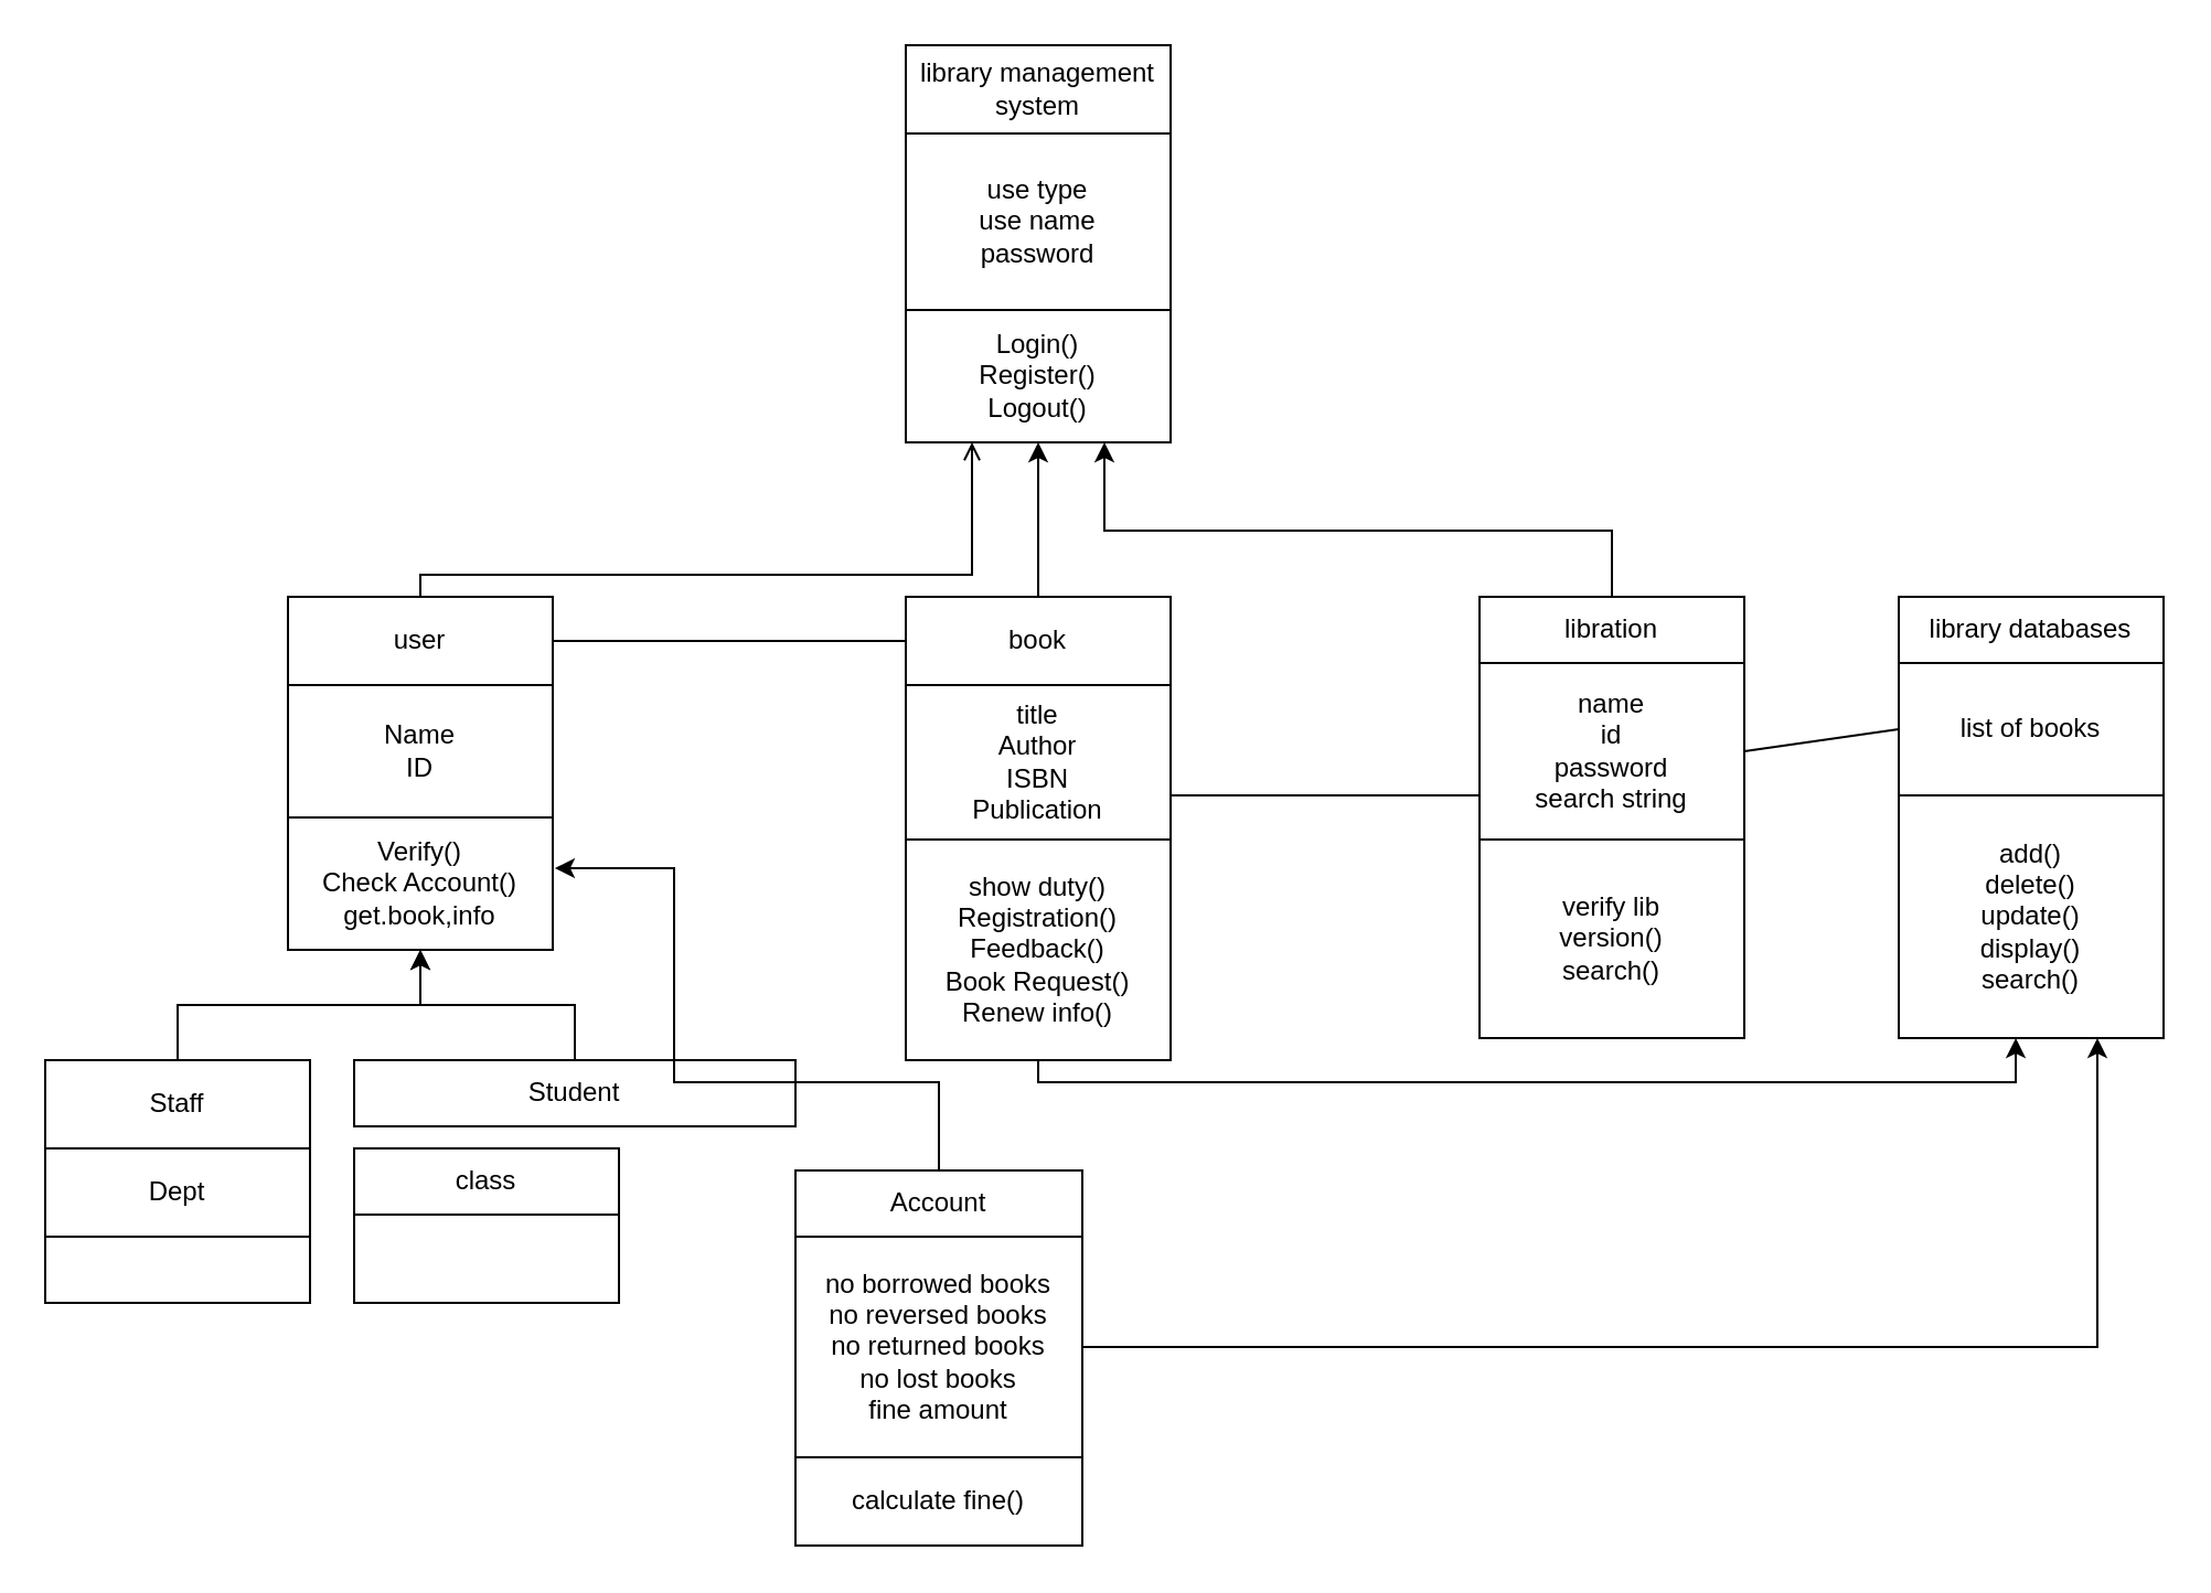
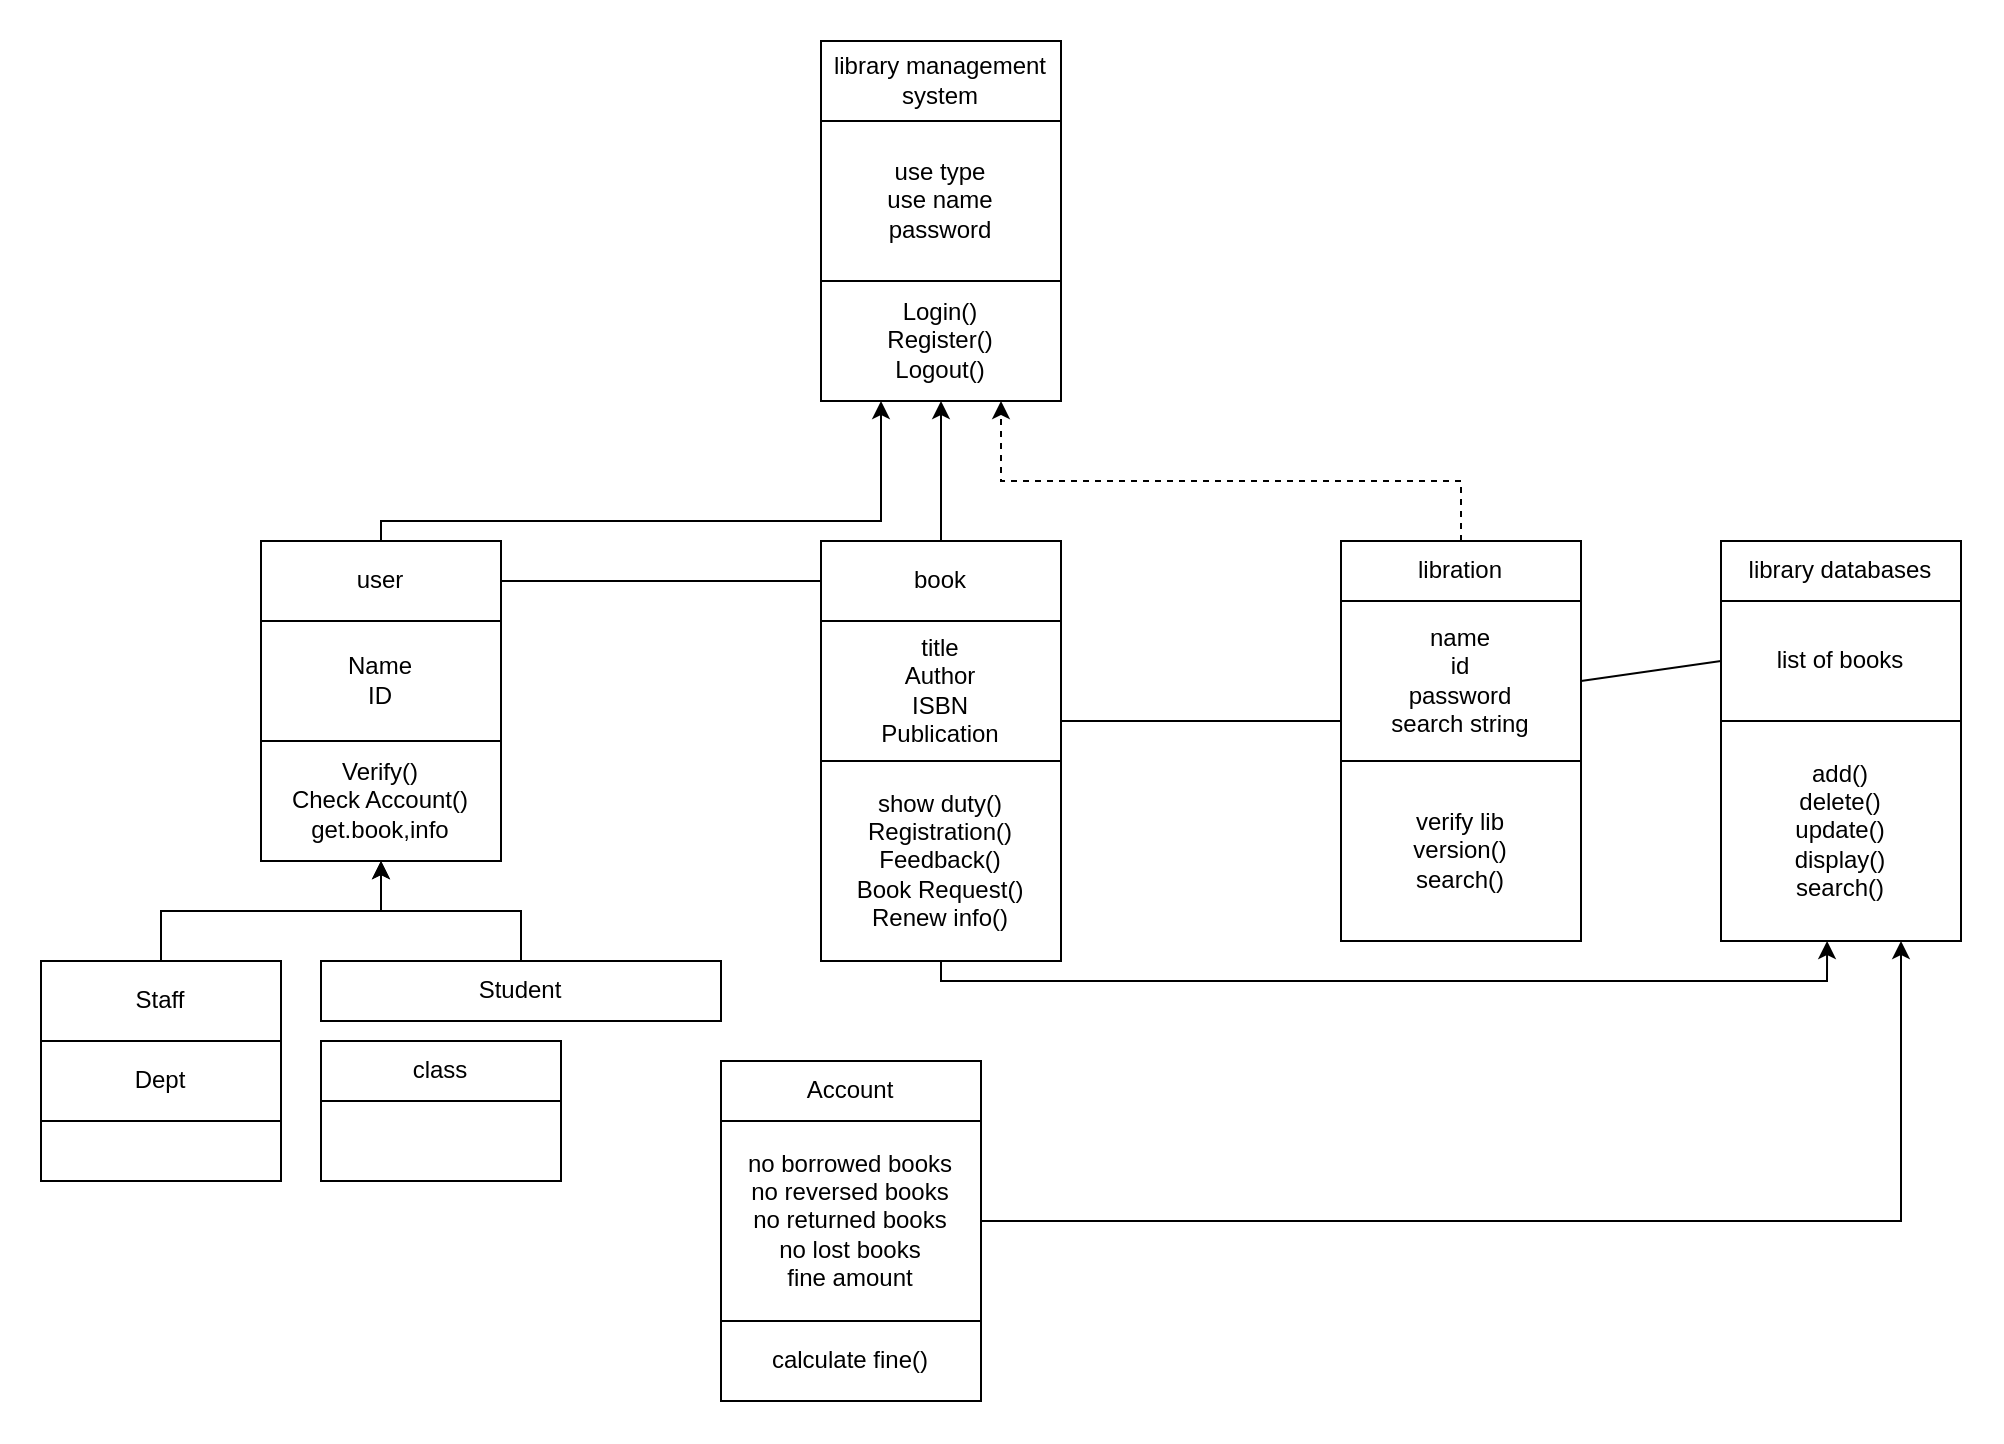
- <mxCell id="5" style="edgeStyle=orthogonalEdgeStyle;rounded=0;orthogonalLoop=1;jettySize=auto;html=1;entryX=0.25;entryY=1;entryDx=0;entryDy=0;endArrow=open;" edge="1" parent="1" source="6" target="4"><mxGeometry relative="1" as="geometry"><Array as="points"><mxPoint x="190" y="260" /><mxPoint x="440" y="260" /></Array></mxGeometry></mxCell>
+ <mxCell id="5" style="edgeStyle=orthogonalEdgeStyle;rounded=0;orthogonalLoop=1;jettySize=auto;html=1;entryX=0.25;entryY=1;entryDx=0;entryDy=0;" edge="1" parent="1" source="6" target="4"><mxGeometry relative="1" as="geometry"><Array as="points"><mxPoint x="190" y="260" /><mxPoint x="440" y="260" /></Array></mxGeometry></mxCell>
- <mxCell id="13" style="edgeStyle=orthogonalEdgeStyle;rounded=0;orthogonalLoop=1;jettySize=auto;html=1;entryX=0.75;entryY=1;entryDx=0;entryDy=0;" edge="1" parent="1" source="14" target="4"><mxGeometry relative="1" as="geometry"><Array as="points"><mxPoint x="730" y="240" /><mxPoint x="500" y="240" /></Array></mxGeometry></mxCell>
+ <mxCell id="13" style="edgeStyle=orthogonalEdgeStyle;rounded=0;orthogonalLoop=1;jettySize=auto;html=1;entryX=0.75;entryY=1;entryDx=0;entryDy=0;dashed=1;" edge="1" parent="1" source="14" target="4"><mxGeometry relative="1" as="geometry"><Array as="points"><mxPoint x="730" y="240" /><mxPoint x="500" y="240" /></Array></mxGeometry></mxCell>
- <mxCell id="28" style="edgeStyle=orthogonalEdgeStyle;rounded=0;orthogonalLoop=1;jettySize=auto;html=1;entryX=1.008;entryY=0.383;entryDx=0;entryDy=0;entryPerimeter=0;" edge="1" parent="1" source="29" target="8"><mxGeometry relative="1" as="geometry"><Array as="points"><mxPoint x="425" y="490" /><mxPoint x="305" y="490" /><mxPoint x="305" y="393" /></Array></mxGeometry></mxCell>
